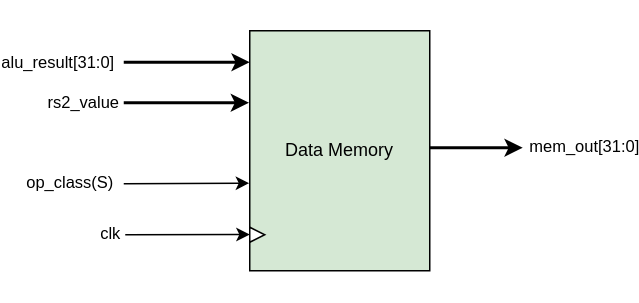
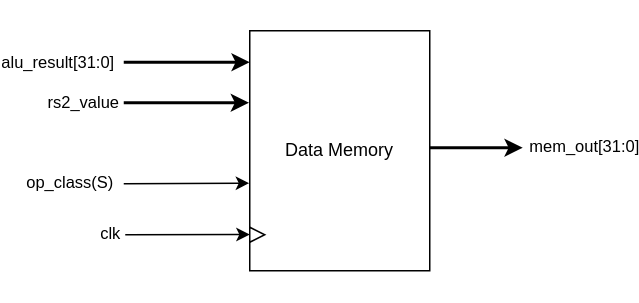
- <mxCell id="2" value="Data Memory" style="rounded=0;whiteSpace=wrap;html=1;fillColor=#d5e8d4;" vertex="1" parent="1"><mxGeometry x="104" y="20" width="120" height="160" as="geometry" /></mxCell>
+ <mxCell id="2" value="Data Memory" style="rounded=0;whiteSpace=wrap;html=1;" vertex="1" parent="1"><mxGeometry x="104" y="20" width="120" height="160" as="geometry" /></mxCell>
